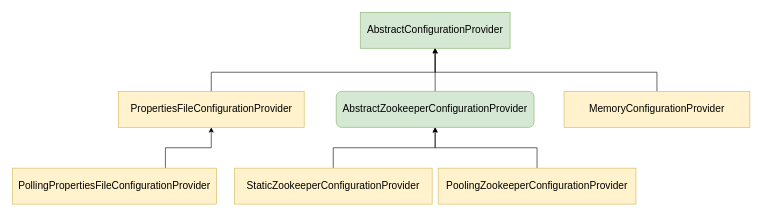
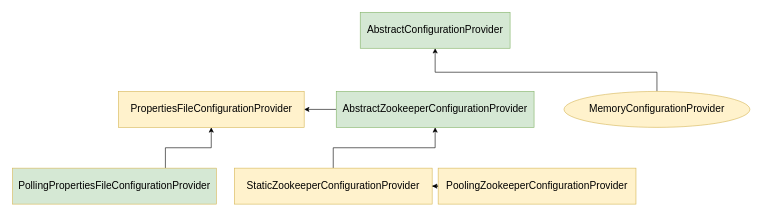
- <mxCell id="3" style="edgeStyle=orthogonalEdgeStyle;rounded=0;orthogonalLoop=1;jettySize=auto;html=1;entryX=0.5;entryY=1;entryDx=0;entryDy=0;fontSize=17;exitX=0.5;exitY=0;exitDx=0;exitDy=0;" edge="1" parent="1" source="4" target="2"><mxGeometry relative="1" as="geometry"><Array as="points"><mxPoint x="352" y="120" /><mxPoint x="725" y="120" /></Array></mxGeometry></mxCell>
- <mxCell id="7" style="edgeStyle=orthogonalEdgeStyle;rounded=0;orthogonalLoop=1;jettySize=auto;html=1;entryX=0.5;entryY=1;entryDx=0;entryDy=0;fontSize=17;" edge="1" parent="1" source="8" target="2"><mxGeometry relative="1" as="geometry" /></mxCell>
+ <mxCell id="7" style="edgeStyle=orthogonalEdgeStyle;rounded=0;orthogonalLoop=1;jettySize=auto;html=1;fontSize=17;" edge="1" parent="1" source="8" target="4"><mxGeometry relative="1" as="geometry" /></mxCell>
- <mxCell id="8" value="AbstractZookeeperConfigurationProvider" style="whiteSpace=wrap;html=1;fontSize=17;align=center;fillColor=#d5e8d4;strokeColor=#82b366;rounded=1;" vertex="1" parent="1"><mxGeometry x="560" y="152" width="330" height="60" as="geometry" /></mxCell>
+ <mxCell id="8" value="AbstractZookeeperConfigurationProvider" style="rounded=0;whiteSpace=wrap;html=1;fontSize=17;align=center;fillColor=#d5e8d4;strokeColor=#82b366;" vertex="1" parent="1"><mxGeometry x="560" y="152" width="330" height="60" as="geometry" /></mxCell>
- <mxCell id="6" value="MemoryConfigurationProvider" style="rounded=0;whiteSpace=wrap;html=1;fontSize=17;align=center;fillColor=#fff2cc;strokeColor=#d6b656;" vertex="1" parent="1"><mxGeometry x="940" y="152" width="310" height="60" as="geometry" /></mxCell>
+ <mxCell id="6" value="MemoryConfigurationProvider" style="ellipse;whiteSpace=wrap;html=1;fontSize=17;align=center;fillColor=#fff2cc;strokeColor=#d6b656;" vertex="1" parent="1"><mxGeometry x="940" y="152" width="310" height="60" as="geometry" /></mxCell>
- <mxCell id="9" style="edgeStyle=orthogonalEdgeStyle;rounded=0;orthogonalLoop=1;jettySize=auto;html=1;entryX=0.5;entryY=1;entryDx=0;entryDy=0;fontSize=17;" edge="1" parent="1" source="10" target="8"><mxGeometry relative="1" as="geometry" /></mxCell>
+ <mxCell id="9" style="edgeStyle=orthogonalEdgeStyle;rounded=0;orthogonalLoop=1;jettySize=auto;html=1;fontSize=17;" edge="1" parent="1" source="10" target="12"><mxGeometry relative="1" as="geometry" /></mxCell>
- <mxCell id="14" value="PollingPropertiesFileConfigurationProvider" style="rounded=0;whiteSpace=wrap;html=1;fontSize=17;align=center;fillColor=#fff2cc;strokeColor=#d6b656;" vertex="1" parent="1"><mxGeometry x="20" y="280" width="340" height="60" as="geometry" /></mxCell>
+ <mxCell id="14" value="PollingPropertiesFileConfigurationProvider" style="rounded=0;whiteSpace=wrap;html=1;fontSize=17;align=center;fillColor=#d5e8d4;strokeColor=#d6b656;" vertex="1" parent="1"><mxGeometry x="20" y="280" width="340" height="60" as="geometry" /></mxCell>
